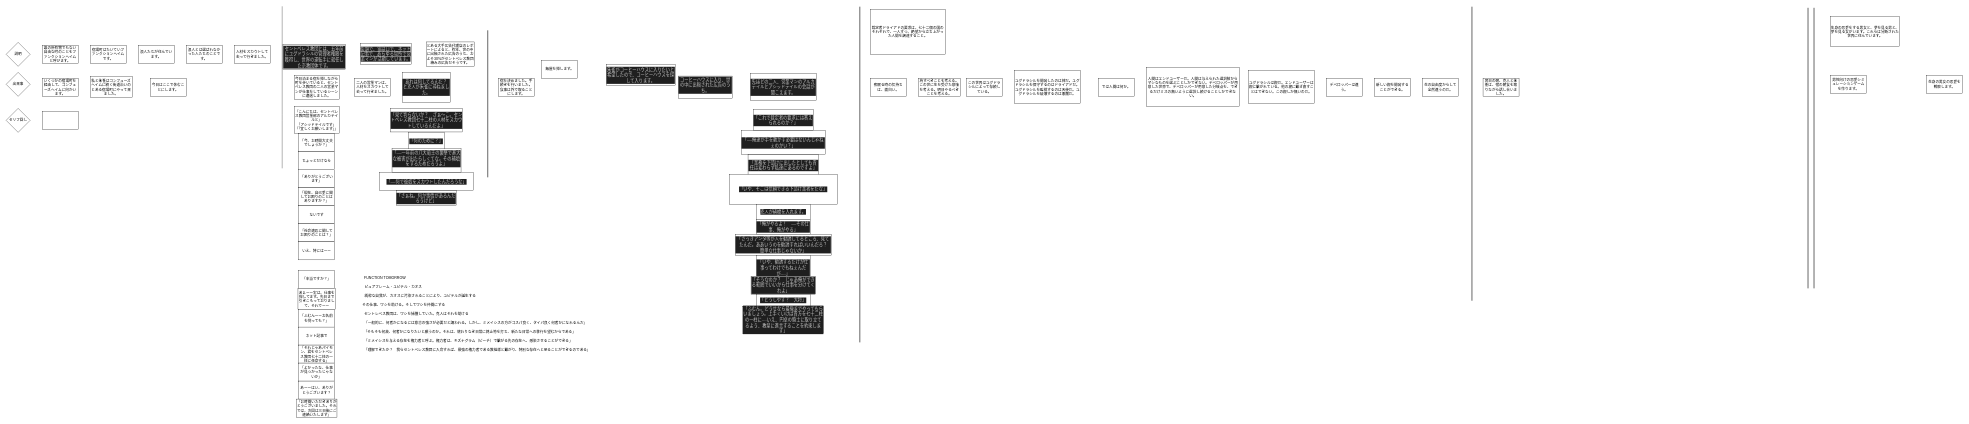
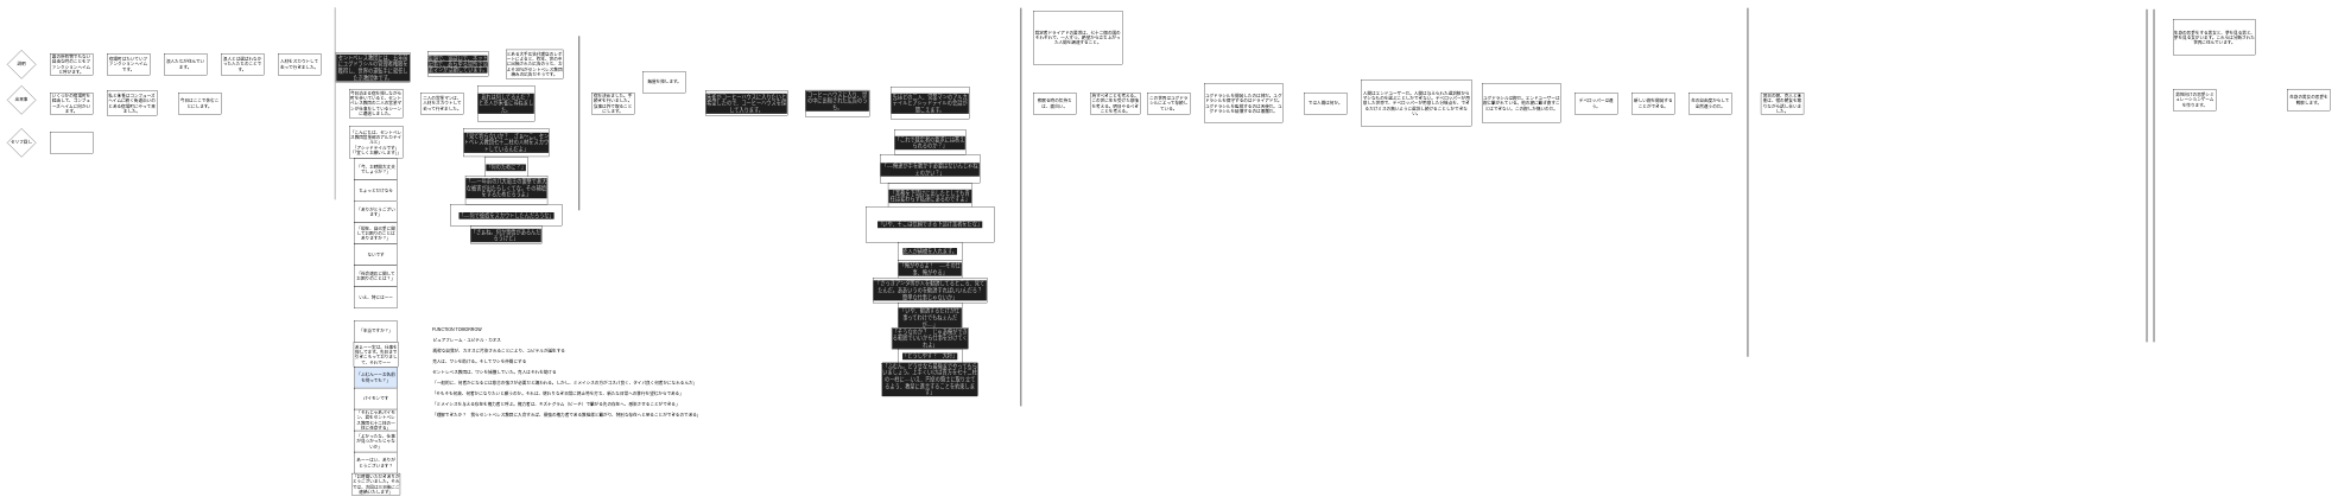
- <mxCell id="48" value="&lt;div style=&quot;color: rgb(204, 204, 204); background-color: rgb(31, 31, 31); font-family: Consolas, &amp;quot;Courier New&amp;quot;, monospace; font-size: 14px; line-height: 19px;&quot;&gt;朱雀がコーヒーハウスに入りたいと希望したので、コーヒーハウスを探して入ります。&lt;/div&gt;" style="whiteSpace=wrap;html=1;" parent="1" vertex="1"><mxGeometry x="2020" y="215" width="230" height="70" as="geometry" /></mxCell>
+ <mxCell id="48" value="&lt;div style=&quot;color: rgb(204, 204, 204); background-color: rgb(31, 31, 31); font-family: Consolas, &amp;quot;Courier New&amp;quot;, monospace; font-size: 14px; line-height: 19px;&quot;&gt;朱雀がコーヒーハウスに入りたいと希望したので、コーヒーハウスを探して入ります。&lt;/div&gt;" style="whiteSpace=wrap;html=1;" parent="1" vertex="1"><mxGeometry x="1980" y="255" width="230" height="70" as="geometry" /></mxCell>
- <mxCell id="18" value="その仕事、ワシを助ける。そしてワシを仲間にする" style="text;html=1;align=center;verticalAlign=middle;resizable=0;points=[];autosize=1;strokeColor=none;fillColor=none;" parent="1" vertex="1"><mxGeometry x="1200" y="1000" width="290" height="30" as="geometry" /></mxCell>
+ <mxCell id="18" value="克人は、ワシを助ける。そしてワシを仲間にする" style="text;html=1;align=center;verticalAlign=middle;resizable=0;points=[];autosize=1;strokeColor=none;fillColor=none;" parent="1" vertex="1"><mxGeometry x="1200" y="1000" width="290" height="30" as="geometry" /></mxCell>
- <mxCell id="34" value="「ふむんーーお名前を伺っても？」" style="whiteSpace=wrap;html=1;" parent="1" vertex="1"><mxGeometry x="995" y="1030" width="120" height="60" as="geometry" /></mxCell>
+ <mxCell id="34" value="「ふむんーーお名前を伺っても？」" style="whiteSpace=wrap;html=1;fillColor=#dae8fc;" parent="1" vertex="1"><mxGeometry x="995" y="1030" width="120" height="60" as="geometry" /></mxCell>
- <mxCell id="35" value="ネット記事で" style="whiteSpace=wrap;html=1;" parent="1" vertex="1"><mxGeometry x="995" y="1089" width="120" height="60" as="geometry" /></mxCell>
+ <mxCell id="35" value="パイモンです" style="whiteSpace=wrap;html=1;" parent="1" vertex="1"><mxGeometry x="995" y="1089" width="120" height="60" as="geometry" /></mxCell>
